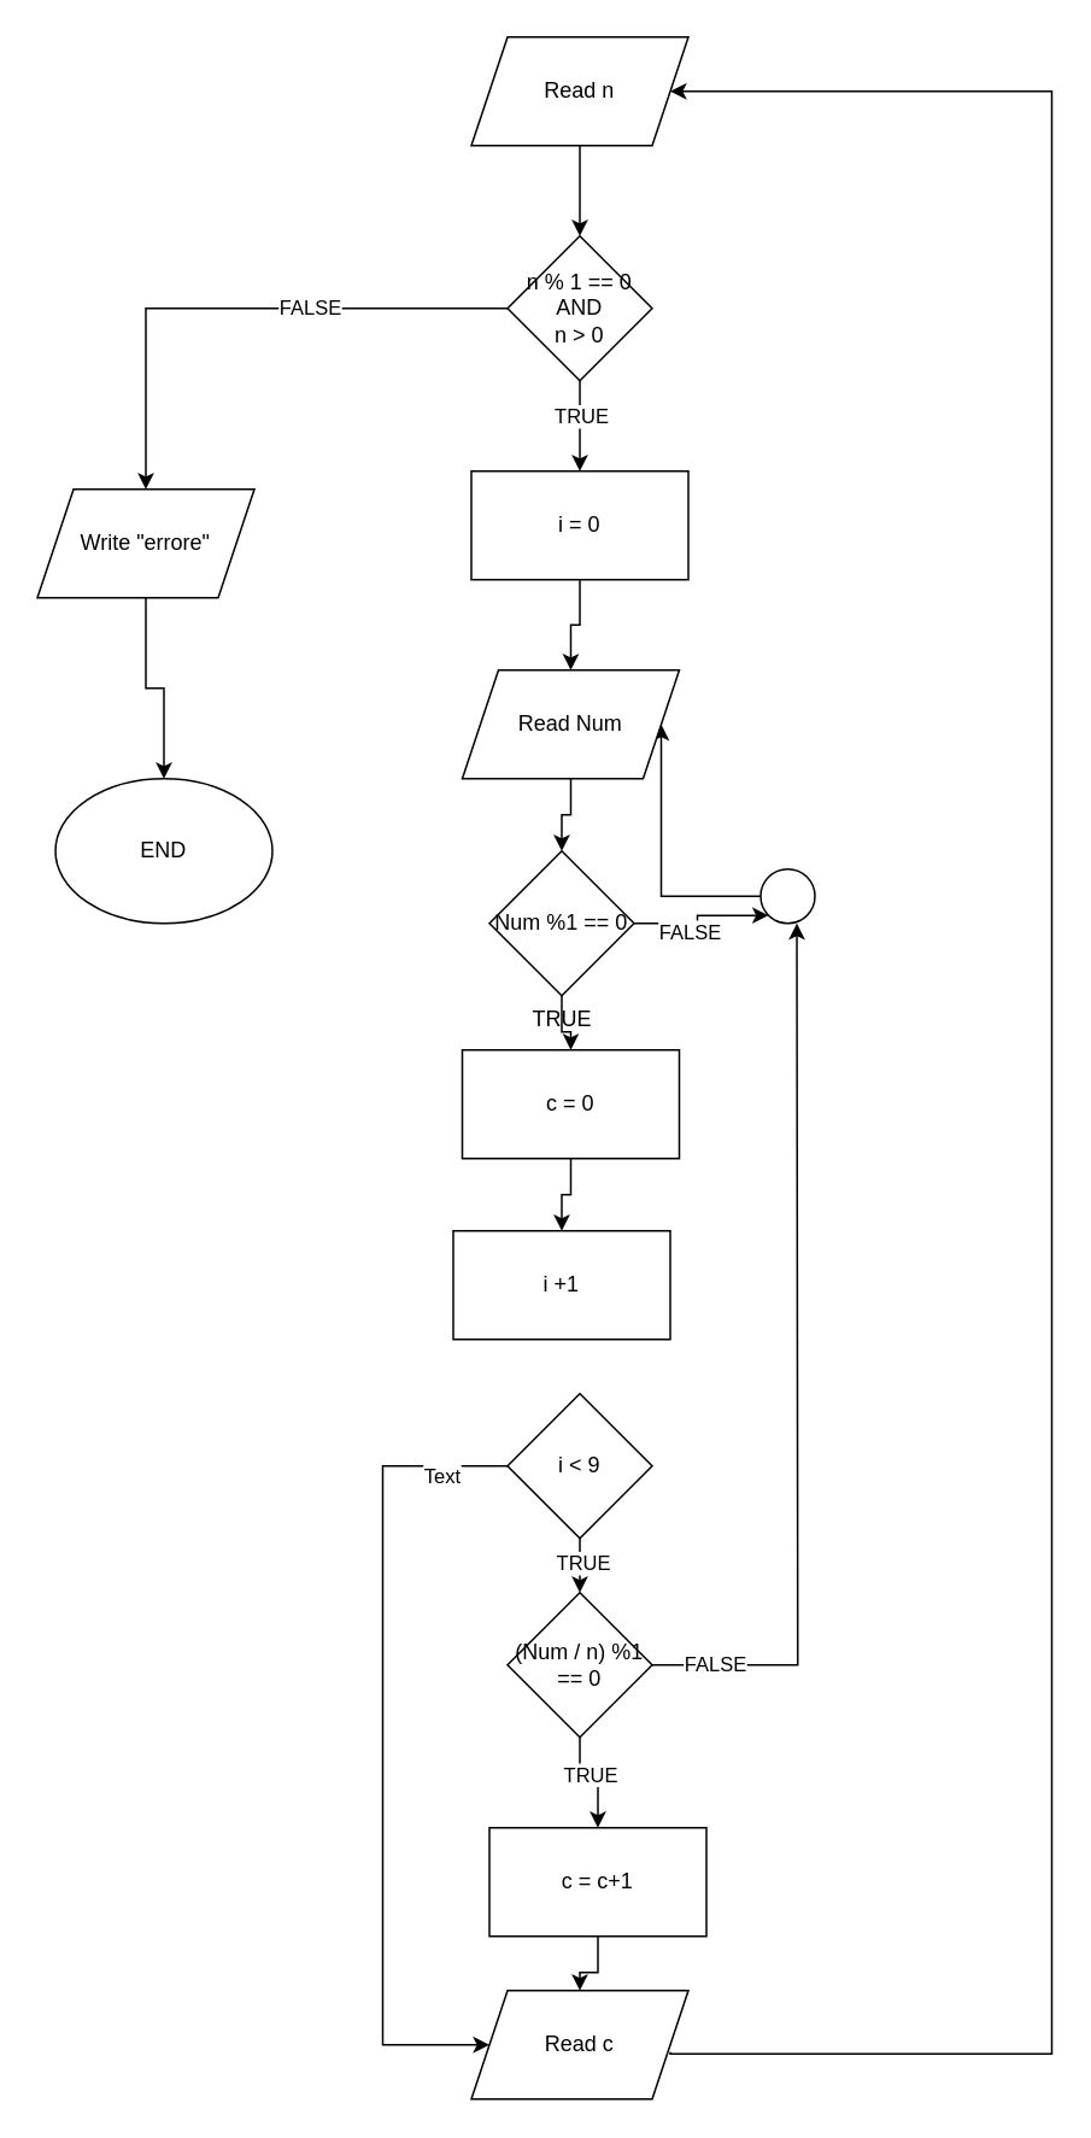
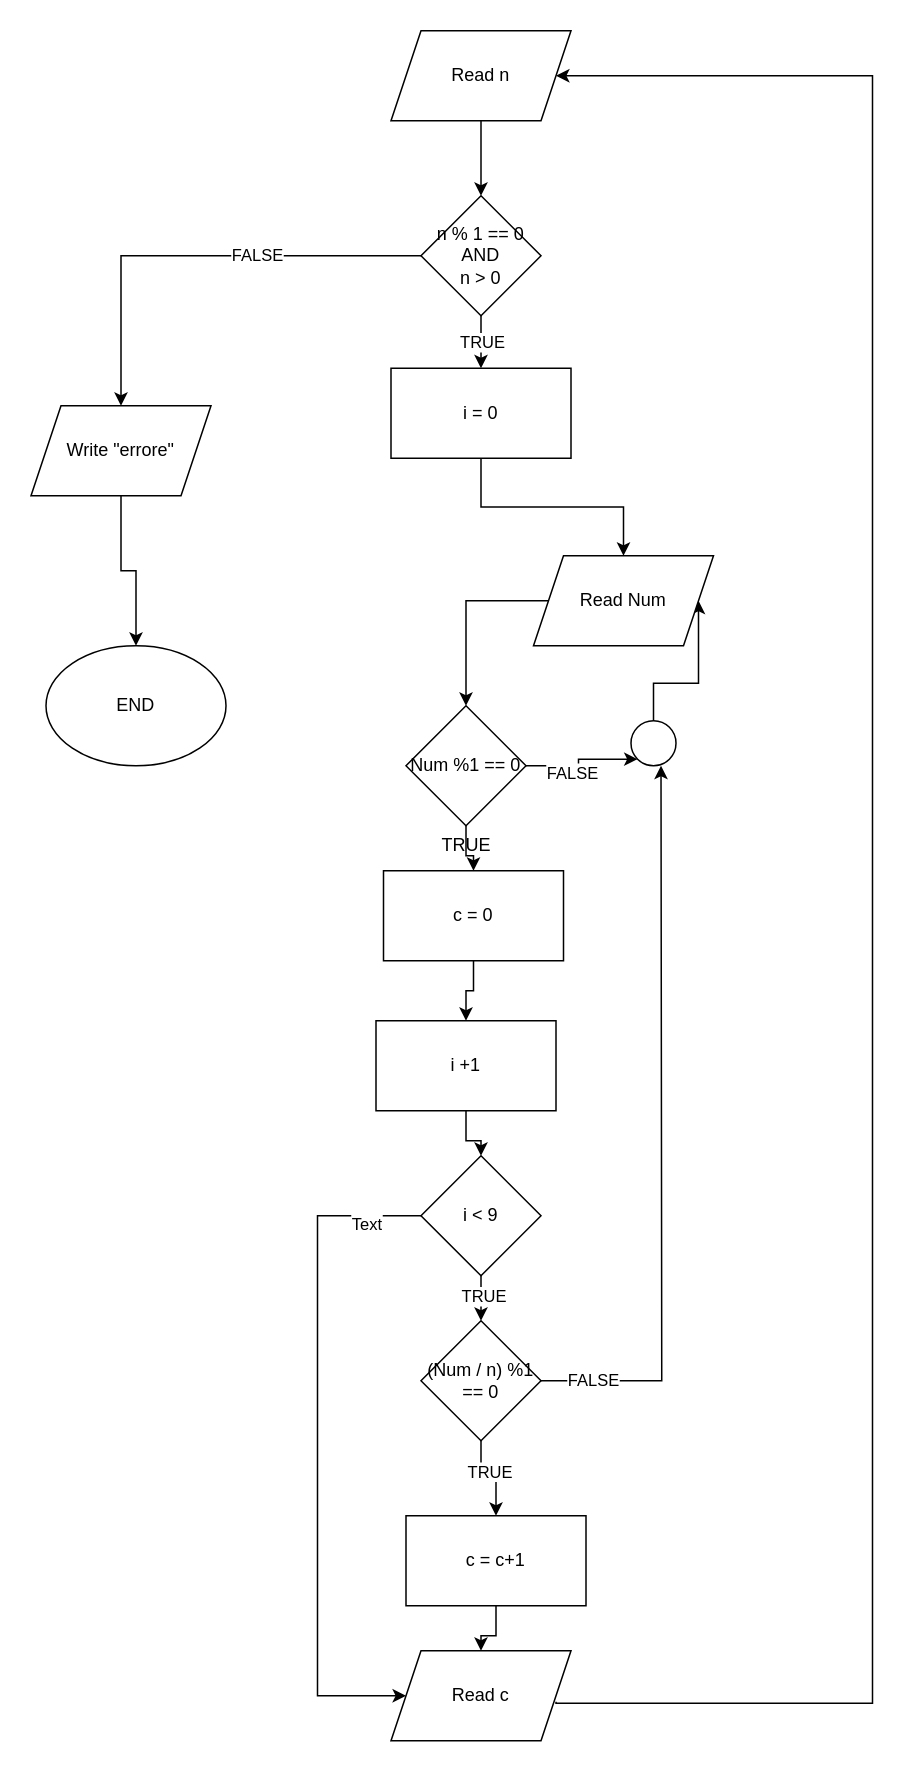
- <mxCell id="10" value="i = 0" style="rounded=0;whiteSpace=wrap;html=1;" vertex="1" parent="1"><mxGeometry x="260" y="260" width="120" height="60" as="geometry" /></mxCell>
+ <mxCell id="10" value="i = 0" style="rounded=0;whiteSpace=wrap;html=1;" vertex="1" parent="1"><mxGeometry x="260" y="245" width="120" height="60" as="geometry" /></mxCell>
- <mxCell id="26" value="Read Num" style="shape=parallelogram;perimeter=parallelogramPerimeter;whiteSpace=wrap;html=1;fixedSize=1;" vertex="1" parent="1"><mxGeometry x="255" y="370" width="120" height="60" as="geometry" /></mxCell>
+ <mxCell id="26" value="Read Num" style="shape=parallelogram;perimeter=parallelogramPerimeter;whiteSpace=wrap;html=1;fixedSize=1;" vertex="1" parent="1"><mxGeometry x="355" y="370" width="120" height="60" as="geometry" /></mxCell>
+ <mxCell id="16" value="" style="edgeStyle=orthogonalEdgeStyle;rounded=0;orthogonalLoop=1;jettySize=auto;html=1;" edge="1" parent="1" source="17" target="31"><mxGeometry relative="1" as="geometry" /></mxCell>
